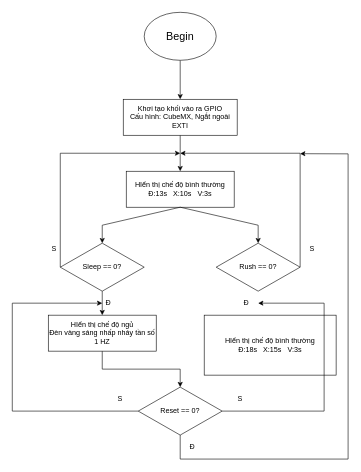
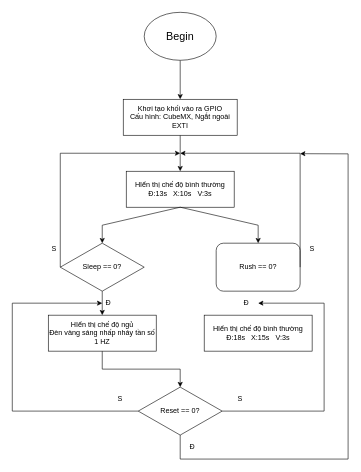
- <mxCell id="12" value="Rush == 0?" style="rhombus;whiteSpace=wrap;html=1;" vertex="1" parent="1"><mxGeometry x="360" y="405" width="140" height="80" as="geometry" /></mxCell>
+ <mxCell id="12" value="Rush == 0?" style="whiteSpace=wrap;html=1;rounded=1;" vertex="1" parent="1"><mxGeometry x="360" y="405" width="140" height="80" as="geometry" /></mxCell>
- <mxCell id="13" value="HIển thị chế độ bình thường&lt;div&gt;Đ:18s&amp;nbsp; &amp;nbsp;X:15s&amp;nbsp; &amp;nbsp;V:3s&lt;/div&gt;" style="rounded=0;whiteSpace=wrap;html=1;" vertex="1" parent="1"><mxGeometry x="340" y="525" width="220" height="100" as="geometry" /></mxCell>
+ <mxCell id="13" value="HIển thị chế độ bình thường&lt;div&gt;Đ:18s&amp;nbsp; &amp;nbsp;X:15s&amp;nbsp; &amp;nbsp;V:3s&lt;/div&gt;" style="rounded=0;whiteSpace=wrap;html=1;" vertex="1" parent="1"><mxGeometry x="340" y="525" width="180" height="60" as="geometry" /></mxCell>
